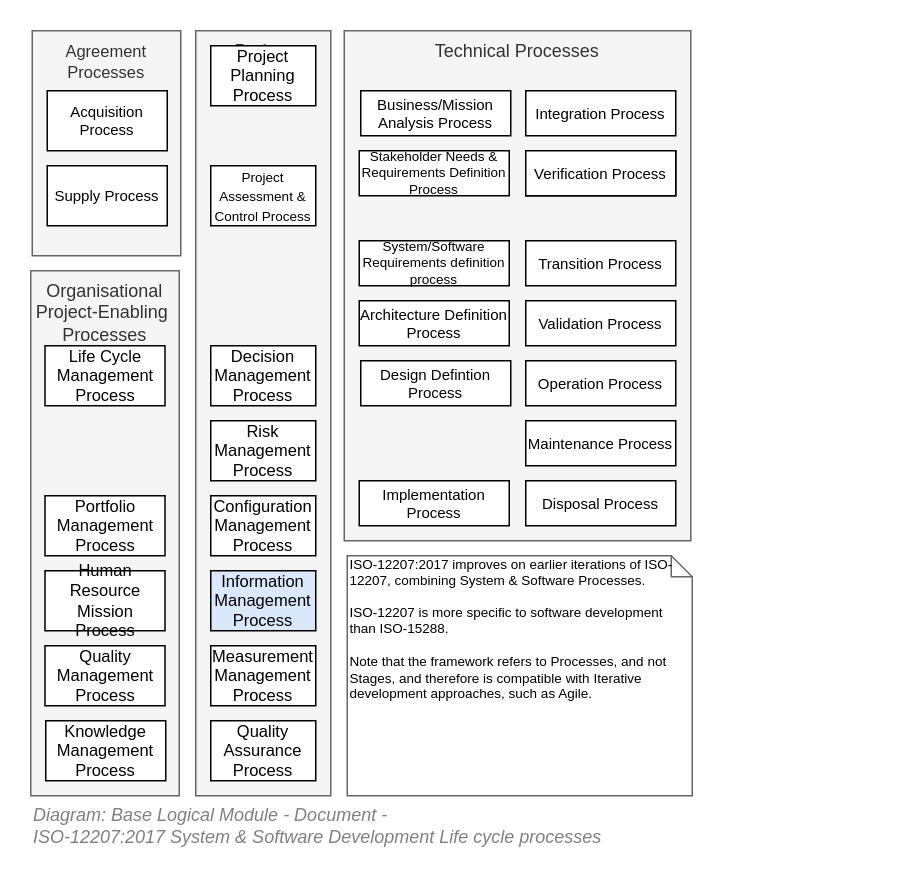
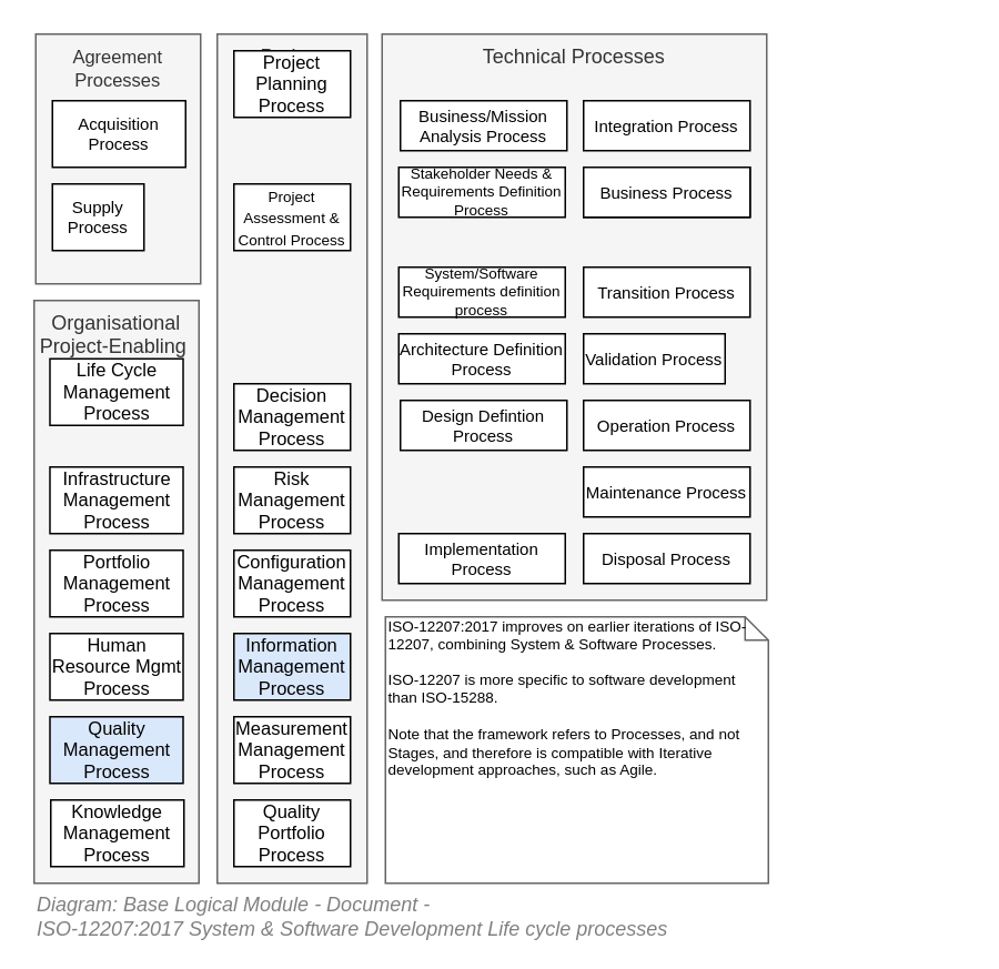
- <mxCell id="33" value="&lt;font style=&quot;font-size: 10px;&quot;&gt;Verification Process&lt;/font&gt;" style="rounded=0;whiteSpace=wrap;html=1;align=center;recursiveResize=0;fontSize=10;" vertex="1" parent="21"><mxGeometry x="121" y="80" width="100" height="30" as="geometry" /></mxCell>
+ <mxCell id="33" value="&lt;font style=&quot;font-size: 10px;&quot;&gt;Business Process&lt;/font&gt;" style="rounded=0;whiteSpace=wrap;html=1;align=center;recursiveResize=0;fontSize=10;" vertex="1" parent="21"><mxGeometry x="121" y="80" width="100" height="30" as="geometry" /></mxCell>
- <mxCell id="20" value="Supply Process" style="rounded=0;whiteSpace=wrap;html=1;align=center;fontSize=10;" vertex="1" parent="18"><mxGeometry x="10" y="90" width="80" height="40" as="geometry" /></mxCell>
+ <mxCell id="20" value="Supply Process" style="rounded=0;whiteSpace=wrap;html=1;align=center;fontSize=10;" vertex="1" parent="18"><mxGeometry x="10" y="90" width="55" height="40" as="geometry" /></mxCell>
- <mxCell id="28" value="&lt;font style=&quot;font-size: 10px;&quot;&gt;Validation Process&lt;/font&gt;" style="rounded=0;whiteSpace=wrap;html=1;align=center;recursiveResize=0;fontSize=10;" vertex="1" parent="21"><mxGeometry x="121" y="180" width="100" height="30" as="geometry" /></mxCell>
+ <mxCell id="28" value="&lt;font style=&quot;font-size: 10px;&quot;&gt;Validation Process&lt;/font&gt;" style="rounded=0;whiteSpace=wrap;html=1;align=center;recursiveResize=0;fontSize=10;" vertex="1" parent="21"><mxGeometry x="121" y="180" width="85" height="30" as="geometry" /></mxCell>
- <mxCell id="7" value="Life Cycle Management Process" style="rounded=0;whiteSpace=wrap;html=1;align=center;fontSize=11;" vertex="1" parent="2"><mxGeometry x="9.5" y="50" width="80" height="40" as="geometry" /></mxCell>
+ <mxCell id="7" value="Life Cycle Management Process" style="rounded=0;whiteSpace=wrap;html=1;align=center;fontSize=11;" vertex="1" parent="2"><mxGeometry x="9.5" y="35" width="80" height="40" as="geometry" /></mxCell>
+ <mxCell id="3" value="Infrastructure Management Process" style="rounded=0;whiteSpace=wrap;html=1;align=center;fontSize=11;" vertex="1" parent="2"><mxGeometry x="9.5" y="100" width="80" height="40" as="geometry" /></mxCell>
- <mxCell id="5" value="&lt;font style=&quot;font-size: 11px&quot;&gt;Human Resource Mission Process&lt;/font&gt;" style="rounded=0;whiteSpace=wrap;html=1;align=center;fontSize=11;" vertex="1" parent="2"><mxGeometry x="9.5" y="200" width="80" height="40" as="geometry" /></mxCell>
+ <mxCell id="5" value="&lt;font style=&quot;font-size: 11px&quot;&gt;Human Resource Mgmt Process&lt;/font&gt;" style="rounded=0;whiteSpace=wrap;html=1;align=center;fontSize=11;" vertex="1" parent="2"><mxGeometry x="9.5" y="200" width="80" height="40" as="geometry" /></mxCell>
- <mxCell id="6" value="Quality Management Process" style="rounded=0;whiteSpace=wrap;html=1;align=center;recursiveResize=0;fontSize=11;" vertex="1" parent="2"><mxGeometry x="9.5" y="250" width="80" height="40" as="geometry" /></mxCell>
+ <mxCell id="6" value="Quality Management Process" style="rounded=0;whiteSpace=wrap;html=1;align=center;recursiveResize=0;fontSize=11;fillColor=#dae8fc;" vertex="1" parent="2"><mxGeometry x="9.5" y="250" width="80" height="40" as="geometry" /></mxCell>
- <mxCell id="17" value="Quality Assurance Process" style="rounded=0;whiteSpace=wrap;html=1;align=center;fontSize=11;" vertex="1" parent="9"><mxGeometry x="10" y="460" width="70" height="40" as="geometry" /></mxCell>
+ <mxCell id="17" value="Quality Portfolio Process" style="rounded=0;whiteSpace=wrap;html=1;align=center;fontSize=11;" vertex="1" parent="9"><mxGeometry x="10" y="460" width="70" height="40" as="geometry" /></mxCell>
